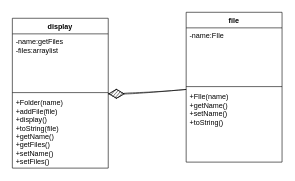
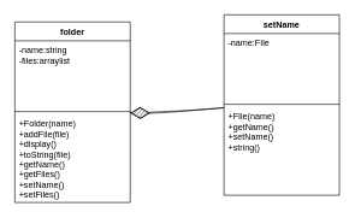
- <mxCell id="6" value="file" style="swimlane;fontStyle=1;align=center;verticalAlign=top;childLayout=stackLayout;horizontal=1;startSize=26;horizontalStack=0;resizeParent=1;resizeParentMax=0;resizeLast=0;collapsible=1;marginBottom=0;" vertex="1" parent="1"><mxGeometry x="310" y="20" width="160" height="250" as="geometry" /></mxCell>
+ <mxCell id="6" value="setName" style="swimlane;fontStyle=1;align=center;verticalAlign=top;childLayout=stackLayout;horizontal=1;startSize=26;horizontalStack=0;resizeParent=1;resizeParentMax=0;resizeLast=0;collapsible=1;marginBottom=0;" vertex="1" parent="1"><mxGeometry x="310" y="20" width="160" height="250" as="geometry" /></mxCell>
- <mxCell id="2" value="display" style="swimlane;fontStyle=1;align=center;verticalAlign=top;childLayout=stackLayout;horizontal=1;startSize=26;horizontalStack=0;resizeParent=1;resizeParentMax=0;resizeLast=0;collapsible=1;marginBottom=0;" parent="1" vertex="1"><mxGeometry x="20" y="30" width="160" height="250" as="geometry" /></mxCell>
+ <mxCell id="2" value="folder" style="swimlane;fontStyle=1;align=center;verticalAlign=top;childLayout=stackLayout;horizontal=1;startSize=26;horizontalStack=0;resizeParent=1;resizeParentMax=0;resizeLast=0;collapsible=1;marginBottom=0;" parent="1" vertex="1"><mxGeometry x="20" y="30" width="160" height="250" as="geometry" /></mxCell>
- <mxCell id="3" value="-name:getFiles&#10;-files:arraylist&#10;" style="text;strokeColor=none;fillColor=none;align=left;verticalAlign=top;spacingLeft=4;spacingRight=4;overflow=hidden;rotatable=0;points=[[0,0.5],[1,0.5]];portConstraint=eastwest;" parent="2" vertex="1"><mxGeometry y="26" width="160" height="94" as="geometry" /></mxCell>
+ <mxCell id="3" value="-name:string&#10;-files:arraylist&#10;" style="text;strokeColor=none;fillColor=none;align=left;verticalAlign=top;spacingLeft=4;spacingRight=4;overflow=hidden;rotatable=0;points=[[0,0.5],[1,0.5]];portConstraint=eastwest;" parent="2" vertex="1"><mxGeometry y="26" width="160" height="94" as="geometry" /></mxCell>
- <mxCell id="9" value="+FIle(name)&#10;+getName()&#10;+setName()&#10;+toString()" style="text;strokeColor=none;fillColor=none;align=left;verticalAlign=top;spacingLeft=4;spacingRight=4;overflow=hidden;rotatable=0;points=[[0,0.5],[1,0.5]];portConstraint=eastwest;" vertex="1" parent="6"><mxGeometry y="128" width="160" height="122" as="geometry" /></mxCell>
+ <mxCell id="9" value="+FIle(name)&#10;+getName()&#10;+setName()&#10;+string()" style="text;strokeColor=none;fillColor=none;align=left;verticalAlign=top;spacingLeft=4;spacingRight=4;overflow=hidden;rotatable=0;points=[[0,0.5],[1,0.5]];portConstraint=eastwest;" vertex="1" parent="6"><mxGeometry y="128" width="160" height="122" as="geometry" /></mxCell>
